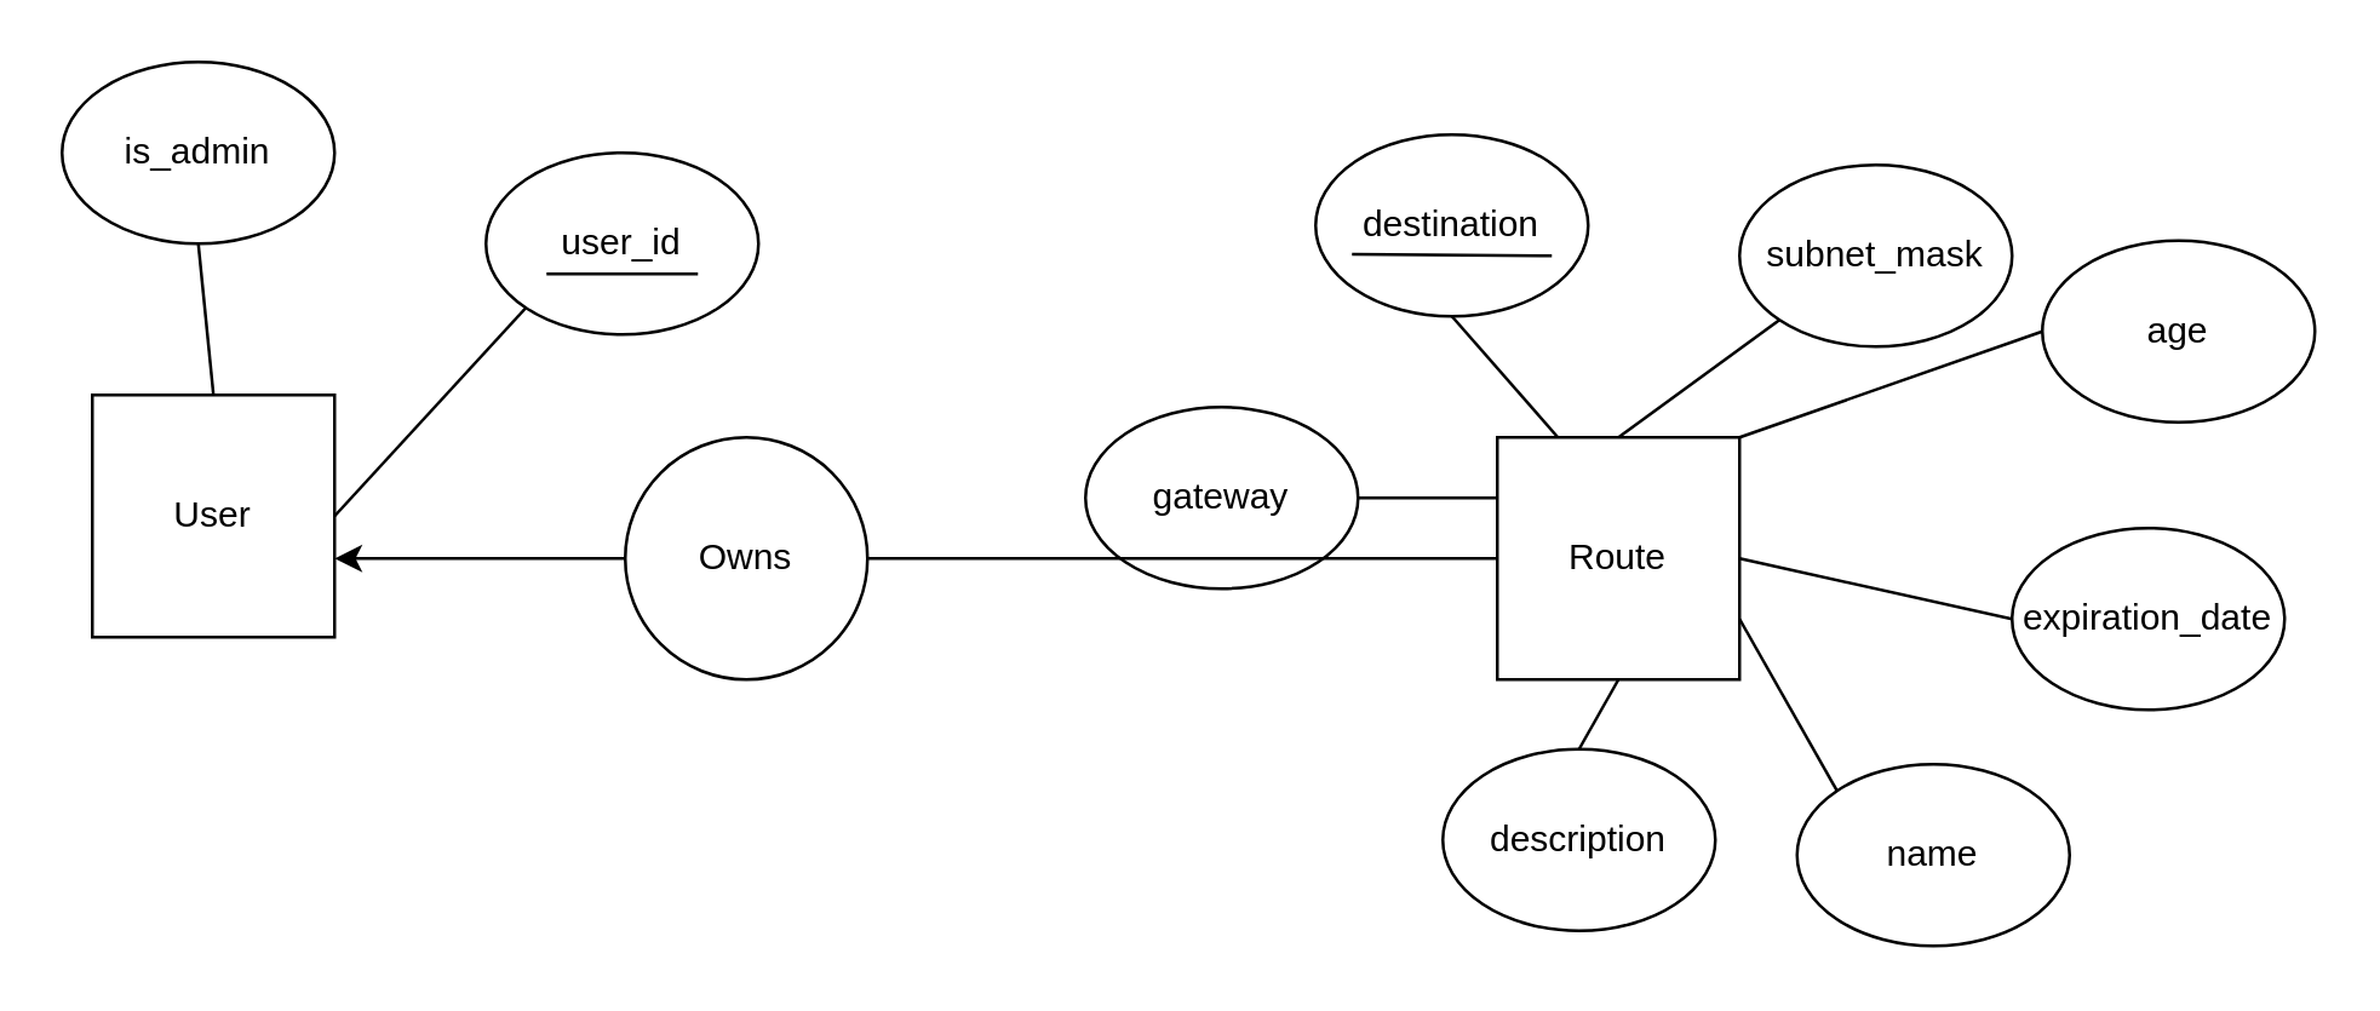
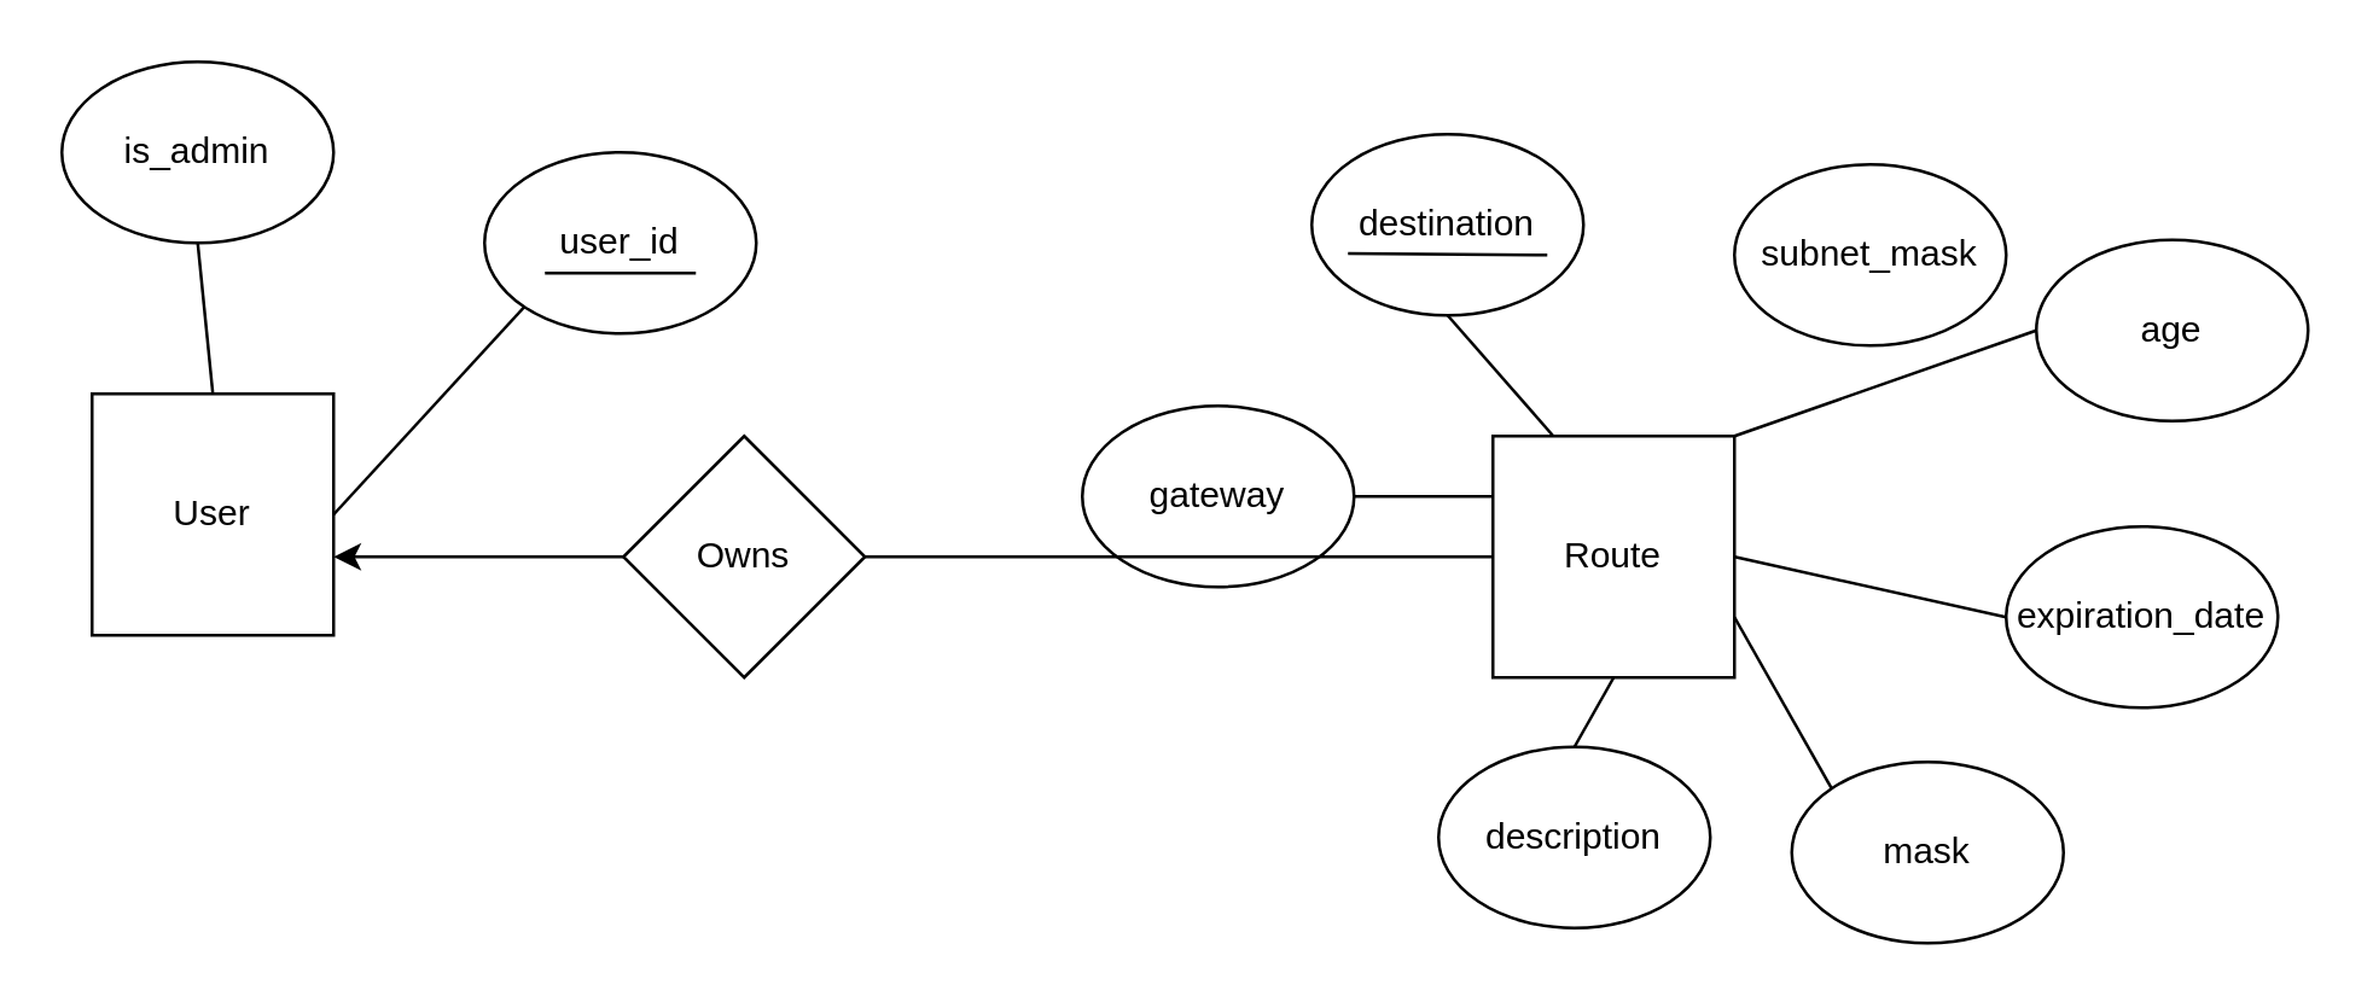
- <mxCell id="3" style="rounded=0;orthogonalLoop=1;jettySize=auto;html=1;exitX=0.5;exitY=0;exitDx=0;exitDy=0;entryX=0;entryY=1;entryDx=0;entryDy=0;endArrow=none;endFill=0;" parent="1" source="9" target="11" edge="1"><mxGeometry relative="1" as="geometry" /></mxCell>
- <mxCell id="23" value="Owns" style="ellipse;whiteSpace=wrap;html=1;" parent="1" vertex="1"><mxGeometry x="206" y="144" width="80" height="80" as="geometry" /></mxCell>
+ <mxCell id="23" value="Owns" style="rhombus;whiteSpace=wrap;html=1;" parent="1" vertex="1"><mxGeometry x="206" y="144" width="80" height="80" as="geometry" /></mxCell>
- <mxCell id="12" value="name" style="ellipse;whiteSpace=wrap;html=1;" parent="1" vertex="1"><mxGeometry x="593" y="252" width="90" height="60" as="geometry" /></mxCell>
+ <mxCell id="12" value="mask" style="ellipse;whiteSpace=wrap;html=1;" parent="1" vertex="1"><mxGeometry x="593" y="252" width="90" height="60" as="geometry" /></mxCell>
